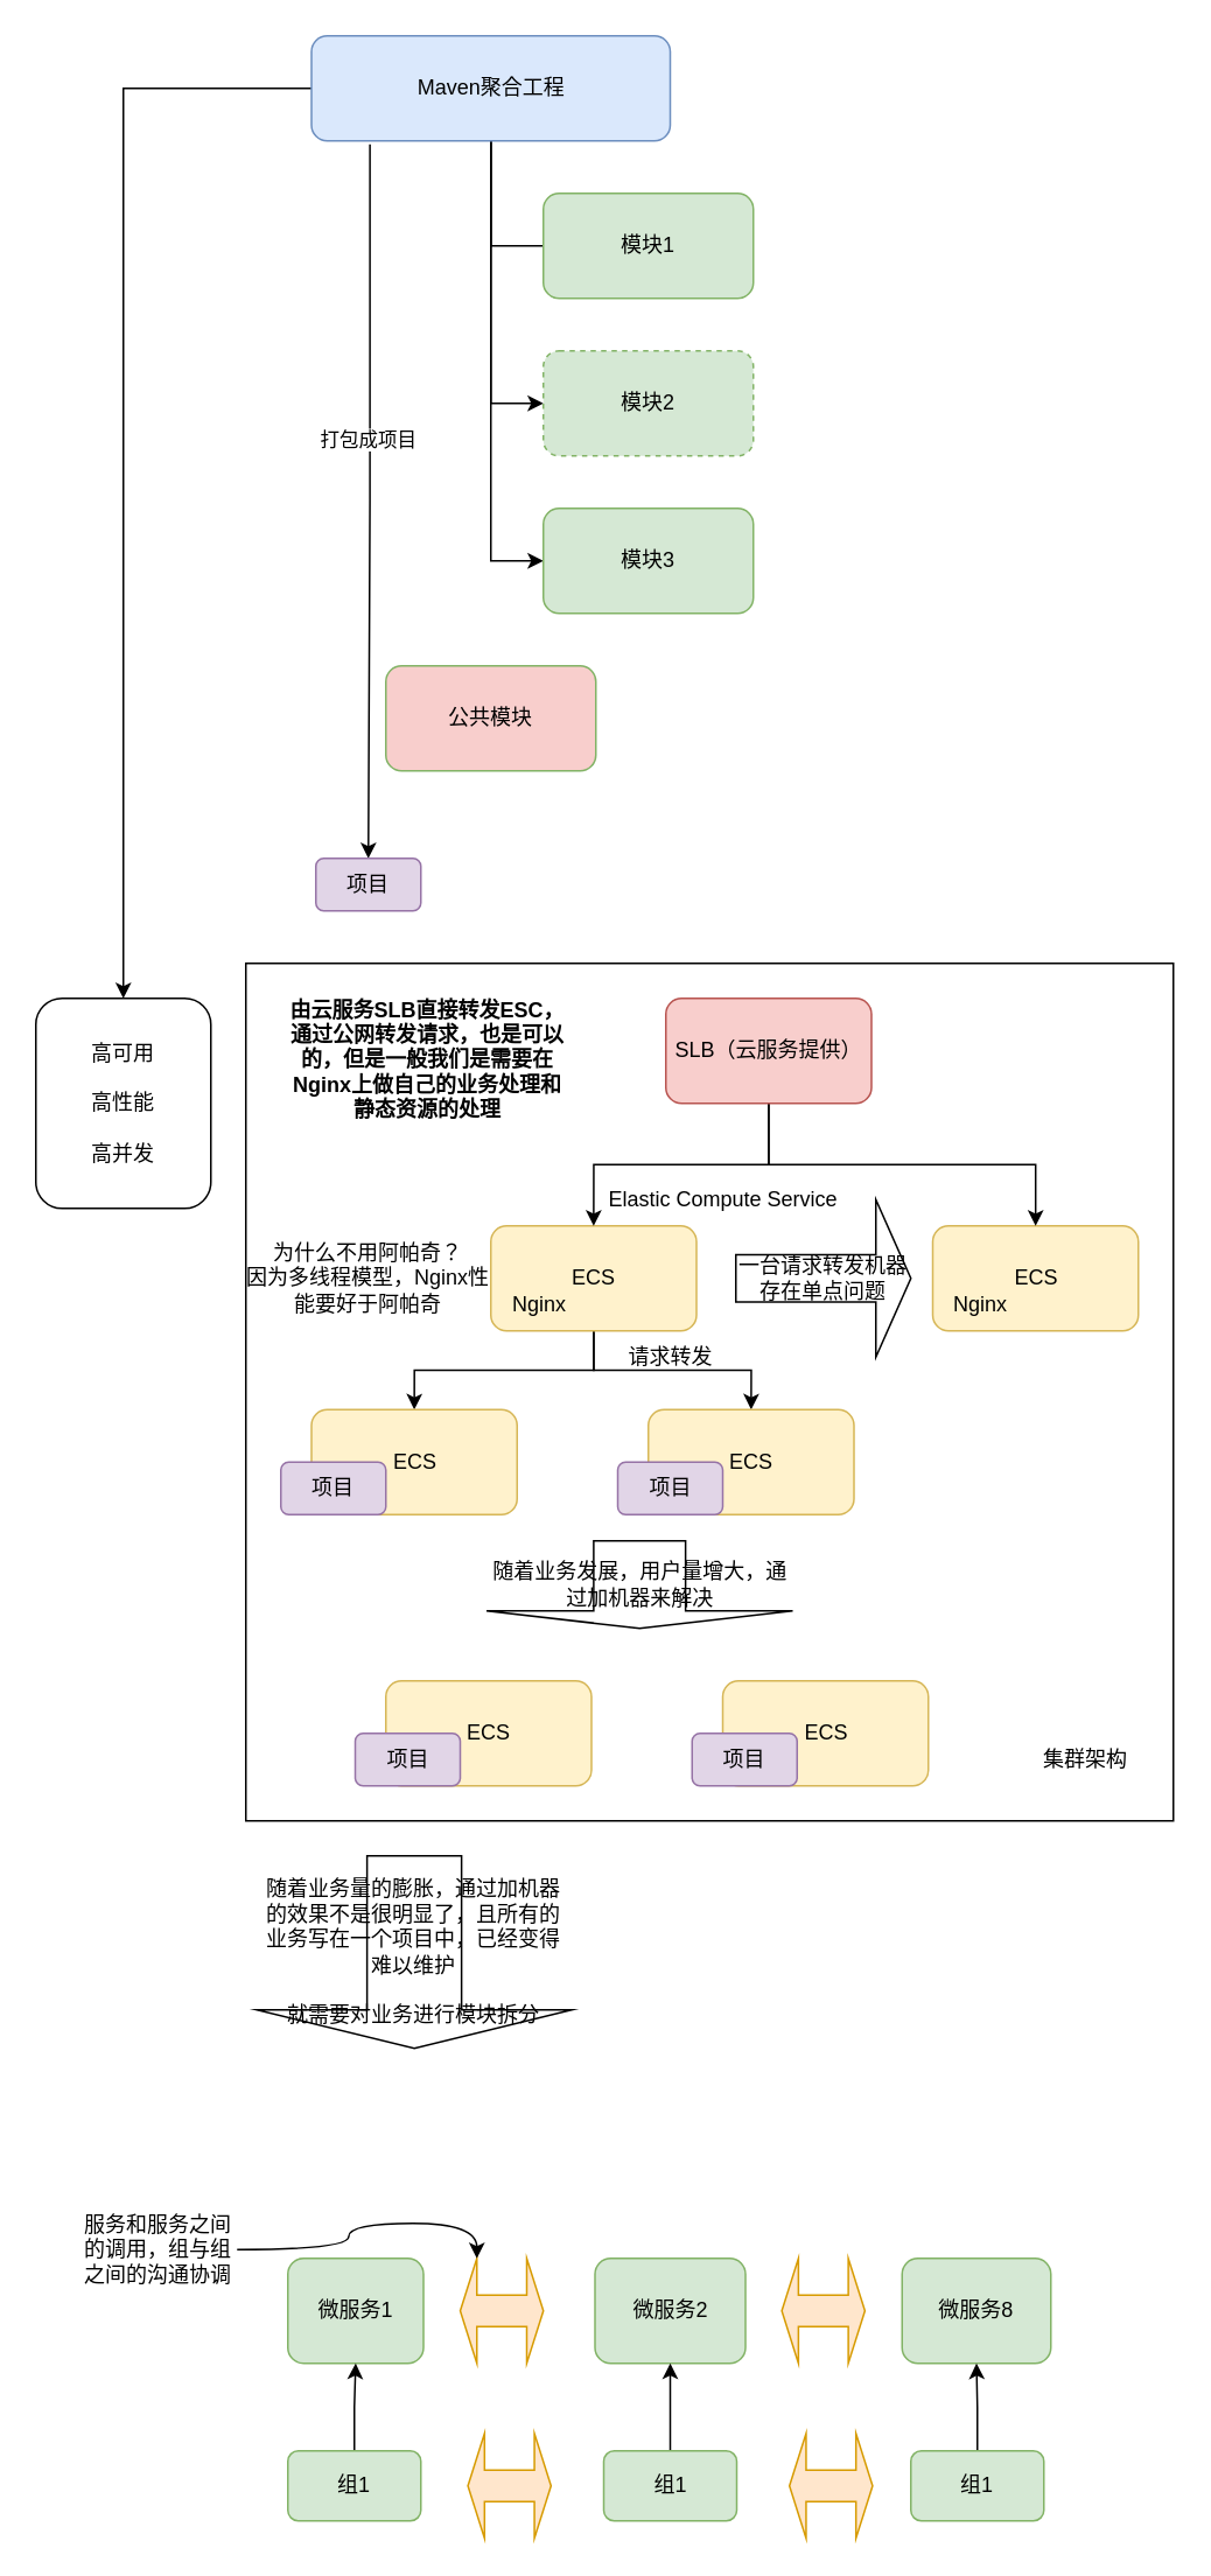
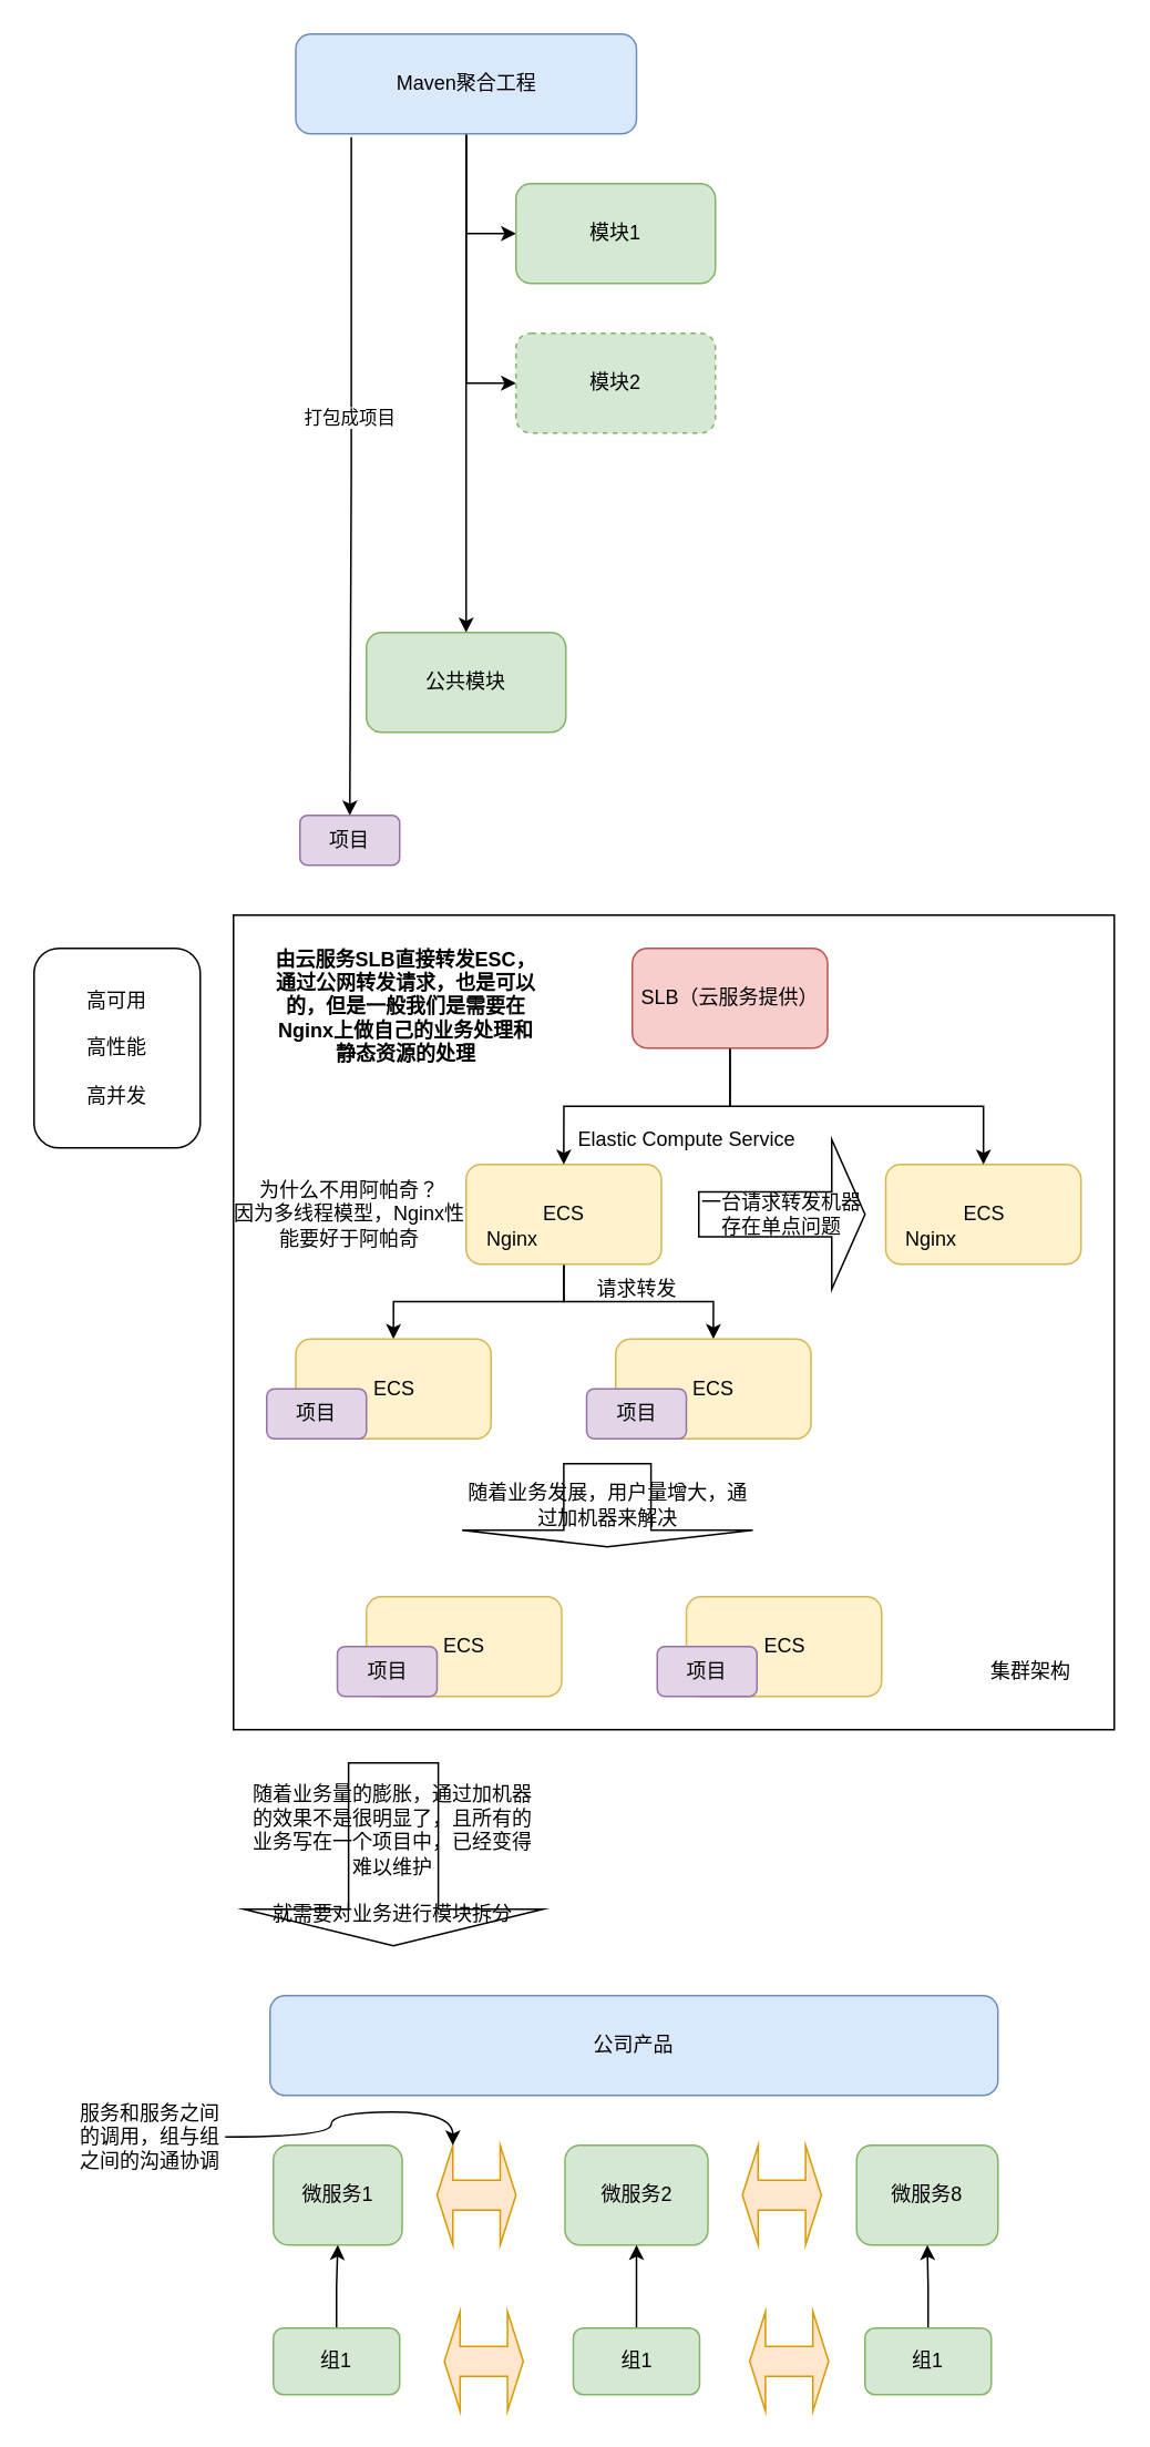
- <mxCell id="3" style="edgeStyle=orthogonalEdgeStyle;rounded=0;orthogonalLoop=1;jettySize=auto;html=1;entryX=0;entryY=0.5;entryDx=0;entryDy=0;endArrow=none;" edge="1" parent="1" source="9" target="10"><mxGeometry relative="1" as="geometry" /></mxCell>
+ <mxCell id="3" style="edgeStyle=orthogonalEdgeStyle;rounded=0;orthogonalLoop=1;jettySize=auto;html=1;entryX=0;entryY=0.5;entryDx=0;entryDy=0;" edge="1" parent="1" source="9" target="10"><mxGeometry relative="1" as="geometry" /></mxCell>
- <mxCell id="6" style="edgeStyle=orthogonalEdgeStyle;rounded=0;orthogonalLoop=1;jettySize=auto;html=1;" edge="1" parent="1" source="9" target="31"><mxGeometry relative="1" as="geometry" /></mxCell>
+ <mxCell id="6" style="edgeStyle=orthogonalEdgeStyle;rounded=0;orthogonalLoop=1;jettySize=auto;html=1;" edge="1" parent="1" source="9" target="13"><mxGeometry relative="1" as="geometry" /></mxCell>
- <mxCell id="5" style="edgeStyle=orthogonalEdgeStyle;rounded=0;orthogonalLoop=1;jettySize=auto;html=1;entryX=0;entryY=0.5;entryDx=0;entryDy=0;" edge="1" parent="1" source="9" target="11"><mxGeometry relative="1" as="geometry" /></mxCell>
- <mxCell id="11" value="模块3" style="rounded=1;whiteSpace=wrap;html=1;fillColor=#d5e8d4;strokeColor=#82b366;" vertex="1" parent="1"><mxGeometry x="310" y="290" width="120" height="60" as="geometry" /></mxCell>
- <mxCell id="13" value="公共模块" style="rounded=1;whiteSpace=wrap;html=1;fillColor=#f8cecc;strokeColor=#82b366;" vertex="1" parent="1"><mxGeometry x="220" y="380" width="120" height="60" as="geometry" /></mxCell>
+ <mxCell id="13" value="公共模块" style="rounded=1;whiteSpace=wrap;html=1;fillColor=#d5e8d4;strokeColor=#82b366;" vertex="1" parent="1"><mxGeometry x="220" y="380" width="120" height="60" as="geometry" /></mxCell>
+ <mxCell id="41" value="公司产品" style="rounded=1;whiteSpace=wrap;html=1;fillColor=#dae8fc;strokeColor=#6c8ebf;" vertex="1" parent="1"><mxGeometry x="162" y="1200" width="438" height="60" as="geometry" /></mxCell>
